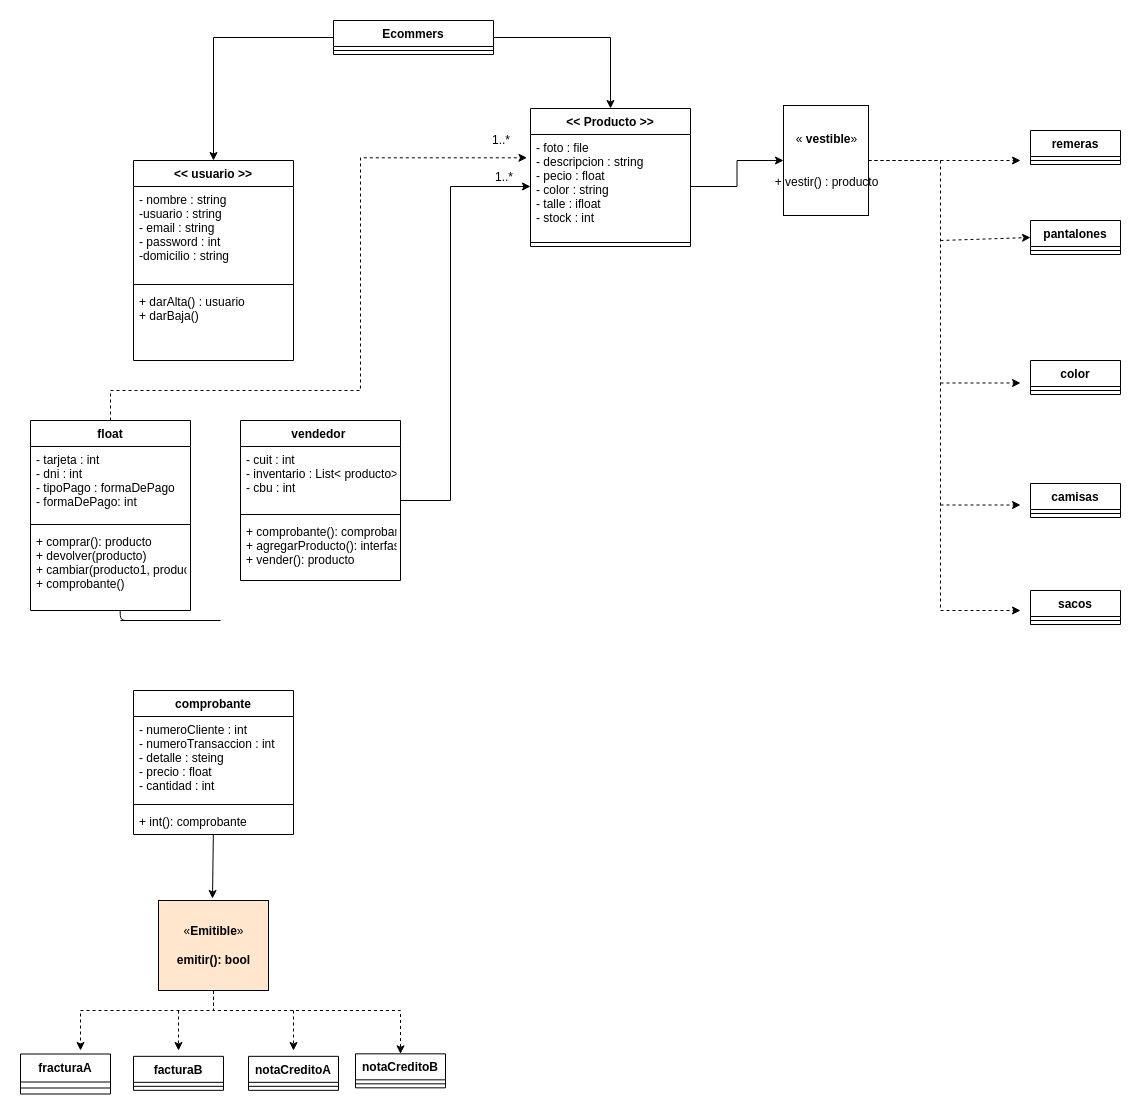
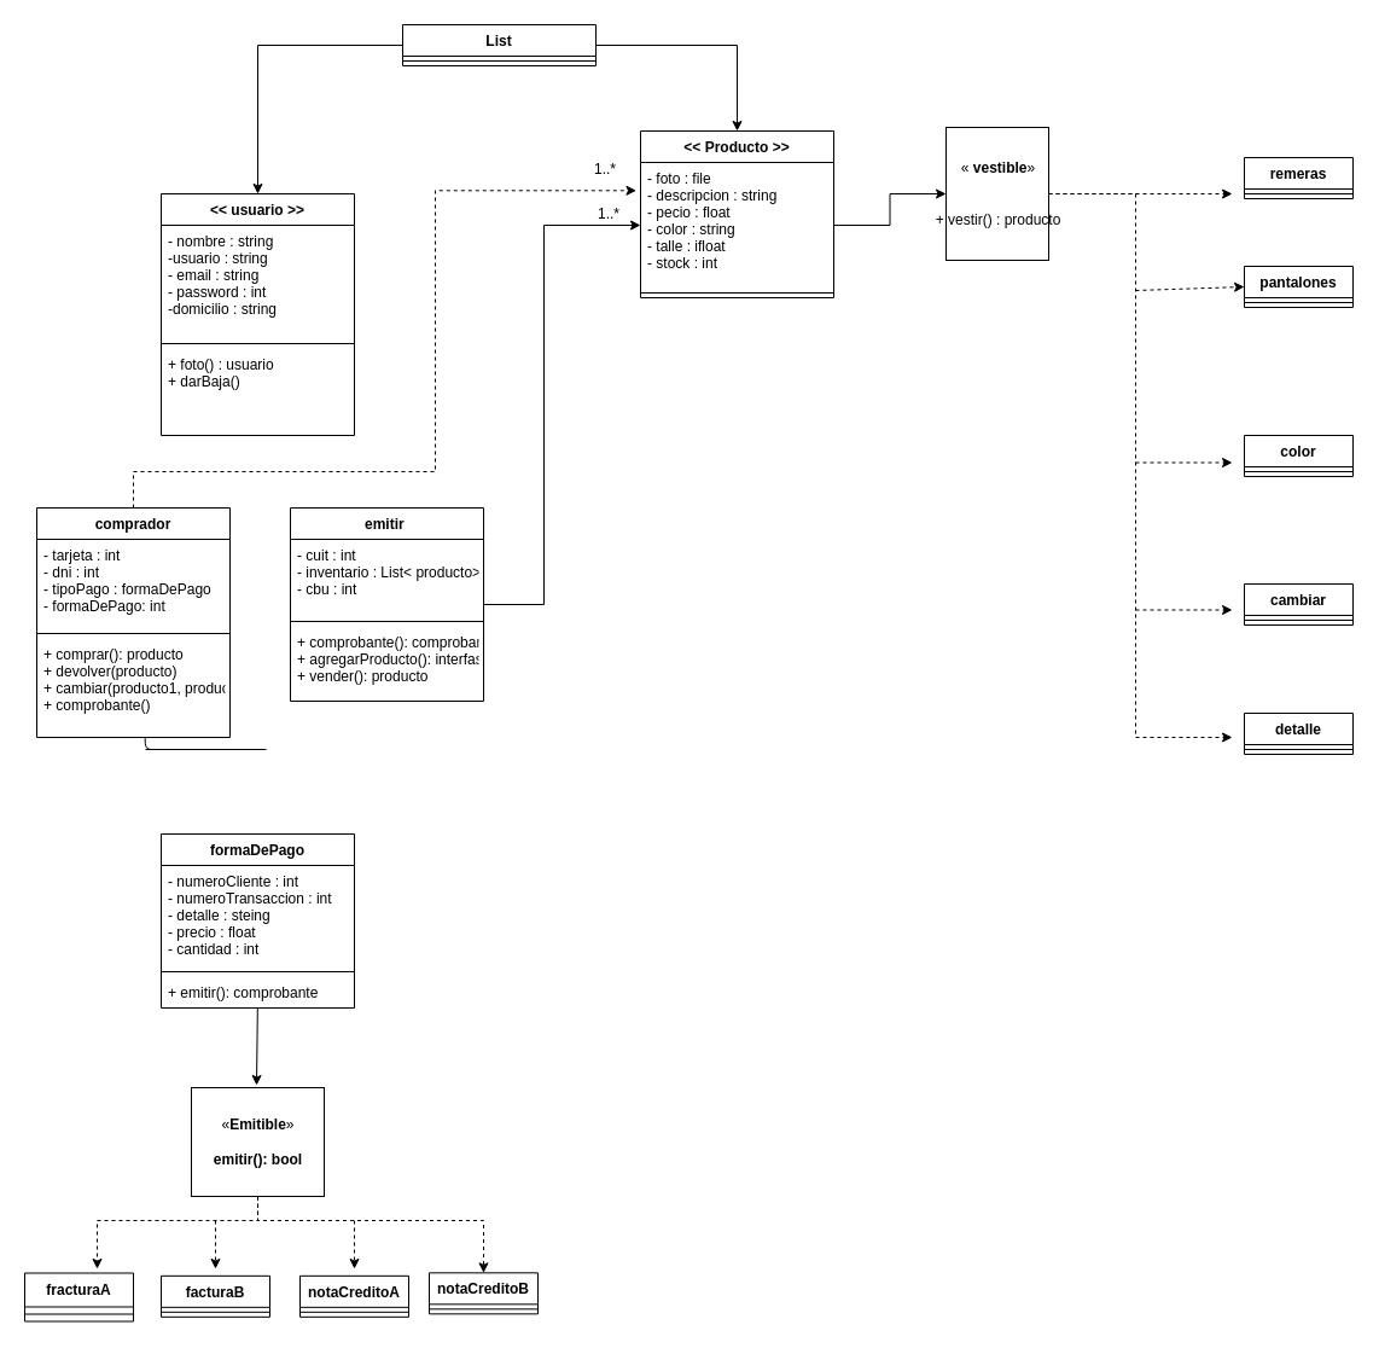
- <mxCell id="4" value="Ecommers" style="swimlane;fontStyle=1;align=center;verticalAlign=top;childLayout=stackLayout;horizontal=1;startSize=26;horizontalStack=0;resizeParent=1;resizeParentMax=0;resizeLast=0;collapsible=1;marginBottom=0;" parent="1" vertex="1"><mxGeometry x="333" y="20" width="160" height="34" as="geometry" /></mxCell>
+ <mxCell id="4" value="List" style="swimlane;fontStyle=1;align=center;verticalAlign=top;childLayout=stackLayout;horizontal=1;startSize=26;horizontalStack=0;resizeParent=1;resizeParentMax=0;resizeLast=0;collapsible=1;marginBottom=0;" parent="1" vertex="1"><mxGeometry x="333" y="20" width="160" height="34" as="geometry" /></mxCell>
- <mxCell id="20" value="+ darAlta() : usuario&#10;+ darBaja()" style="text;strokeColor=none;fillColor=none;align=left;verticalAlign=top;spacingLeft=4;spacingRight=4;overflow=hidden;rotatable=0;points=[[0,0.5],[1,0.5]];portConstraint=eastwest;" parent="17" vertex="1"><mxGeometry y="128" width="160" height="72" as="geometry" /></mxCell>
+ <mxCell id="20" value="+ foto() : usuario&#10;+ darBaja()" style="text;strokeColor=none;fillColor=none;align=left;verticalAlign=top;spacingLeft=4;spacingRight=4;overflow=hidden;rotatable=0;points=[[0,0.5],[1,0.5]];portConstraint=eastwest;" parent="17" vertex="1"><mxGeometry y="128" width="160" height="72" as="geometry" /></mxCell>
- <mxCell id="9" value="float" style="swimlane;fontStyle=1;align=center;verticalAlign=top;childLayout=stackLayout;horizontal=1;startSize=26;horizontalStack=0;resizeParent=1;resizeParentMax=0;resizeLast=0;collapsible=1;marginBottom=0;" parent="1" vertex="1"><mxGeometry x="30" y="420" width="160" height="190" as="geometry" /></mxCell>
+ <mxCell id="9" value="comprador" style="swimlane;fontStyle=1;align=center;verticalAlign=top;childLayout=stackLayout;horizontal=1;startSize=26;horizontalStack=0;resizeParent=1;resizeParentMax=0;resizeLast=0;collapsible=1;marginBottom=0;" parent="1" vertex="1"><mxGeometry x="30" y="420" width="160" height="190" as="geometry" /></mxCell>
- <mxCell id="13" value="vendedor " style="swimlane;fontStyle=1;align=center;verticalAlign=top;childLayout=stackLayout;horizontal=1;startSize=26;horizontalStack=0;resizeParent=1;resizeParentMax=0;resizeLast=0;collapsible=1;marginBottom=0;" parent="1" vertex="1"><mxGeometry x="240" y="420" width="160" height="160" as="geometry" /></mxCell>
+ <mxCell id="13" value="emitir " style="swimlane;fontStyle=1;align=center;verticalAlign=top;childLayout=stackLayout;horizontal=1;startSize=26;horizontalStack=0;resizeParent=1;resizeParentMax=0;resizeLast=0;collapsible=1;marginBottom=0;" parent="1" vertex="1"><mxGeometry x="240" y="420" width="160" height="160" as="geometry" /></mxCell>
- <mxCell id="27" value="camisas" style="swimlane;fontStyle=1;align=center;verticalAlign=top;childLayout=stackLayout;horizontal=1;startSize=26;horizontalStack=0;resizeParent=1;resizeParentMax=0;resizeLast=0;collapsible=1;marginBottom=0;" parent="1" vertex="1"><mxGeometry x="1030" y="483" width="90" height="34" as="geometry" /></mxCell>
+ <mxCell id="27" value="cambiar" style="swimlane;fontStyle=1;align=center;verticalAlign=top;childLayout=stackLayout;horizontal=1;startSize=26;horizontalStack=0;resizeParent=1;resizeParentMax=0;resizeLast=0;collapsible=1;marginBottom=0;" parent="1" vertex="1"><mxGeometry x="1030" y="483" width="90" height="34" as="geometry" /></mxCell>
- <mxCell id="29" value="sacos" style="swimlane;fontStyle=1;align=center;verticalAlign=top;childLayout=stackLayout;horizontal=1;startSize=26;horizontalStack=0;resizeParent=1;resizeParentMax=0;resizeLast=0;collapsible=1;marginBottom=0;" parent="1" vertex="1"><mxGeometry x="1030" y="590" width="90" height="34" as="geometry" /></mxCell>
+ <mxCell id="29" value="detalle" style="swimlane;fontStyle=1;align=center;verticalAlign=top;childLayout=stackLayout;horizontal=1;startSize=26;horizontalStack=0;resizeParent=1;resizeParentMax=0;resizeLast=0;collapsible=1;marginBottom=0;" parent="1" vertex="1"><mxGeometry x="1030" y="590" width="90" height="34" as="geometry" /></mxCell>
- <mxCell id="37" value="comprobante" style="swimlane;fontStyle=1;align=center;verticalAlign=top;childLayout=stackLayout;horizontal=1;startSize=26;horizontalStack=0;resizeParent=1;resizeParentMax=0;resizeLast=0;collapsible=1;marginBottom=0;" parent="1" vertex="1"><mxGeometry x="133" y="690" width="160" height="144" as="geometry" /></mxCell>
+ <mxCell id="37" value="formaDePago" style="swimlane;fontStyle=1;align=center;verticalAlign=top;childLayout=stackLayout;horizontal=1;startSize=26;horizontalStack=0;resizeParent=1;resizeParentMax=0;resizeLast=0;collapsible=1;marginBottom=0;" parent="1" vertex="1"><mxGeometry x="133" y="690" width="160" height="144" as="geometry" /></mxCell>
- <mxCell id="40" value="+ int(): comprobante" style="text;strokeColor=none;fillColor=none;align=left;verticalAlign=top;spacingLeft=4;spacingRight=4;overflow=hidden;rotatable=0;points=[[0,0.5],[1,0.5]];portConstraint=eastwest;" parent="37" vertex="1"><mxGeometry y="118" width="160" height="26" as="geometry" /></mxCell>
+ <mxCell id="40" value="+ emitir(): comprobante" style="text;strokeColor=none;fillColor=none;align=left;verticalAlign=top;spacingLeft=4;spacingRight=4;overflow=hidden;rotatable=0;points=[[0,0.5],[1,0.5]];portConstraint=eastwest;" parent="37" vertex="1"><mxGeometry y="118" width="160" height="26" as="geometry" /></mxCell>
- <mxCell id="49" value="«&lt;b&gt;Emitible&lt;/b&gt;»&lt;br&gt;&lt;b&gt;&lt;br&gt;emitir(): bool&lt;br&gt;&lt;/b&gt;" style="html=1;fillColor=#ffe6cc;" parent="1" vertex="1"><mxGeometry x="158" y="900" width="110" height="90" as="geometry" /></mxCell>
+ <mxCell id="49" value="«&lt;b&gt;Emitible&lt;/b&gt;»&lt;br&gt;&lt;b&gt;&lt;br&gt;emitir(): bool&lt;br&gt;&lt;/b&gt;" style="html=1;" parent="1" vertex="1"><mxGeometry x="158" y="900" width="110" height="90" as="geometry" /></mxCell>
